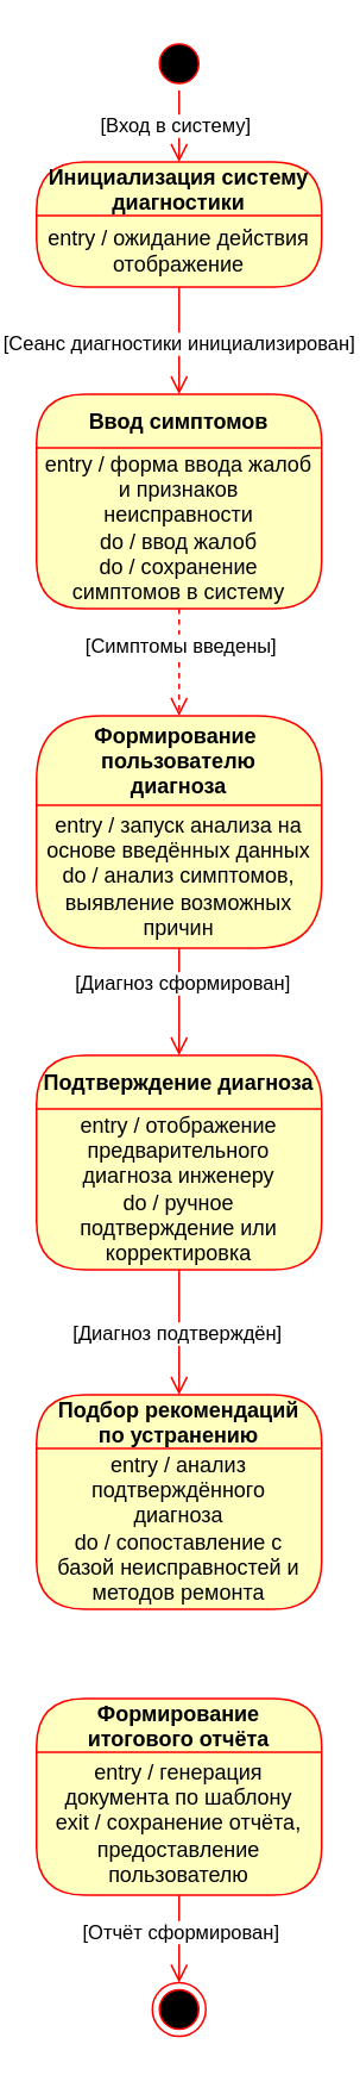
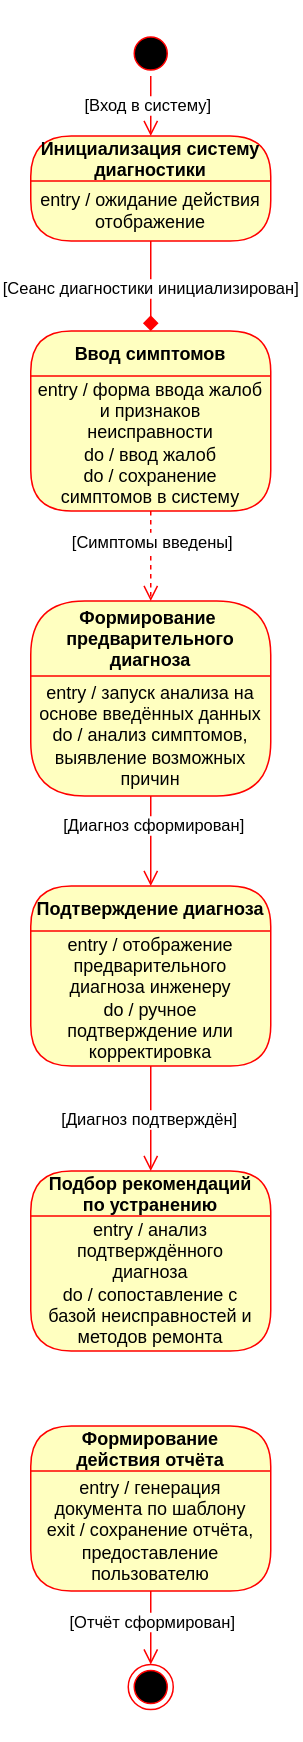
- <mxCell id="7" value="" style="edgeStyle=orthogonalEdgeStyle;html=1;verticalAlign=bottom;endArrow=open;endSize=8;strokeColor=#ff0000;rounded=0;entryX=0.5;entryY=0;entryDx=0;entryDy=0;" parent="1" source="5" target="9" edge="1"><mxGeometry relative="1" as="geometry"><mxPoint x="100" y="220" as="targetPoint" /></mxGeometry></mxCell>
+ <mxCell id="7" value="" style="edgeStyle=orthogonalEdgeStyle;html=1;verticalAlign=bottom;endArrow=diamond;endSize=8;strokeColor=#ff0000;rounded=0;entryX=0.5;entryY=0;entryDx=0;entryDy=0;" parent="1" source="5" target="9" edge="1"><mxGeometry relative="1" as="geometry"><mxPoint x="100" y="220" as="targetPoint" /></mxGeometry></mxCell>
- <mxCell id="13" value="Формирование &#10;пользователю&#10;диагноза" style="swimlane;fontStyle=1;align=center;verticalAlign=middle;childLayout=stackLayout;horizontal=1;startSize=50;horizontalStack=0;resizeParent=0;resizeLast=1;container=0;fontColor=#000000;collapsible=0;rounded=1;arcSize=24;strokeColor=#ff0000;fillColor=#ffffc0;swimlaneFillColor=#ffffc0;dropTarget=0;" parent="1" vertex="1"><mxGeometry x="20" y="400" width="160" height="130" as="geometry" /></mxCell>
+ <mxCell id="13" value="Формирование &#10;предварительного&#10;диагноза" style="swimlane;fontStyle=1;align=center;verticalAlign=middle;childLayout=stackLayout;horizontal=1;startSize=50;horizontalStack=0;resizeParent=0;resizeLast=1;container=0;fontColor=#000000;collapsible=0;rounded=1;arcSize=24;strokeColor=#ff0000;fillColor=#ffffc0;swimlaneFillColor=#ffffc0;dropTarget=0;" parent="1" vertex="1"><mxGeometry x="20" y="400" width="160" height="130" as="geometry" /></mxCell>
- <mxCell id="24" value="Формирование&#10;итогового отчёта" style="swimlane;fontStyle=1;align=center;verticalAlign=middle;childLayout=stackLayout;horizontal=1;startSize=30;horizontalStack=0;resizeParent=0;resizeLast=1;container=0;fontColor=#000000;collapsible=0;rounded=1;arcSize=30;strokeColor=#ff0000;fillColor=#ffffc0;swimlaneFillColor=#ffffc0;dropTarget=0;" parent="1" vertex="1"><mxGeometry x="20" y="950" width="160" height="110" as="geometry" /></mxCell>
+ <mxCell id="24" value="Формирование&#10;действия отчёта" style="swimlane;fontStyle=1;align=center;verticalAlign=middle;childLayout=stackLayout;horizontal=1;startSize=30;horizontalStack=0;resizeParent=0;resizeLast=1;container=0;fontColor=#000000;collapsible=0;rounded=1;arcSize=30;strokeColor=#ff0000;fillColor=#ffffc0;swimlaneFillColor=#ffffc0;dropTarget=0;" parent="1" vertex="1"><mxGeometry x="20" y="950" width="160" height="110" as="geometry" /></mxCell>
